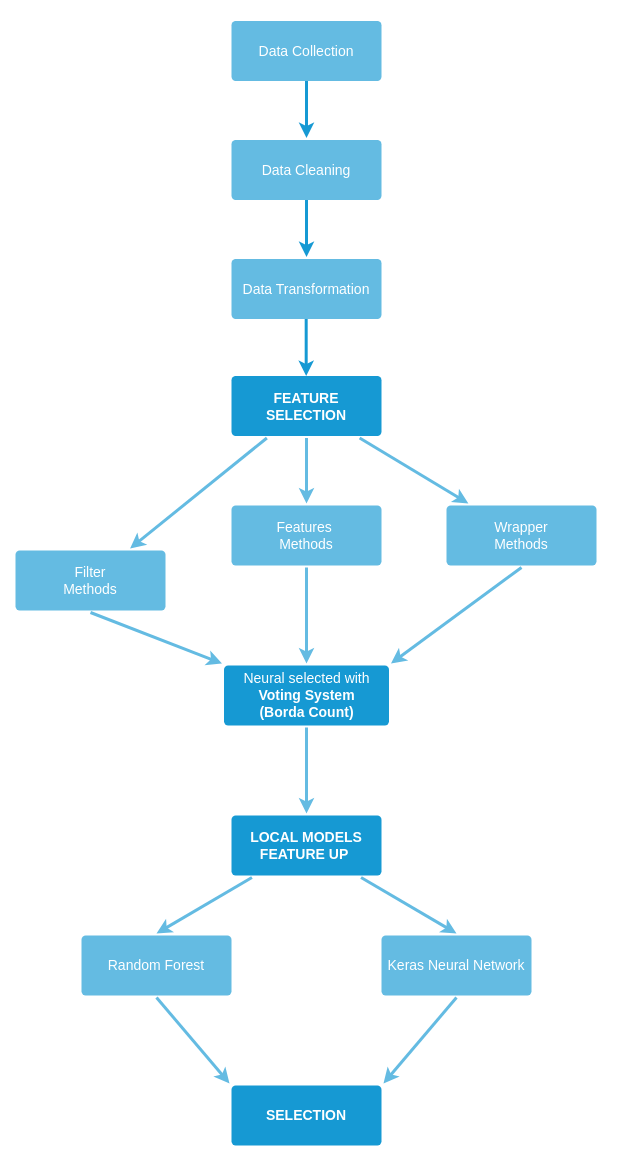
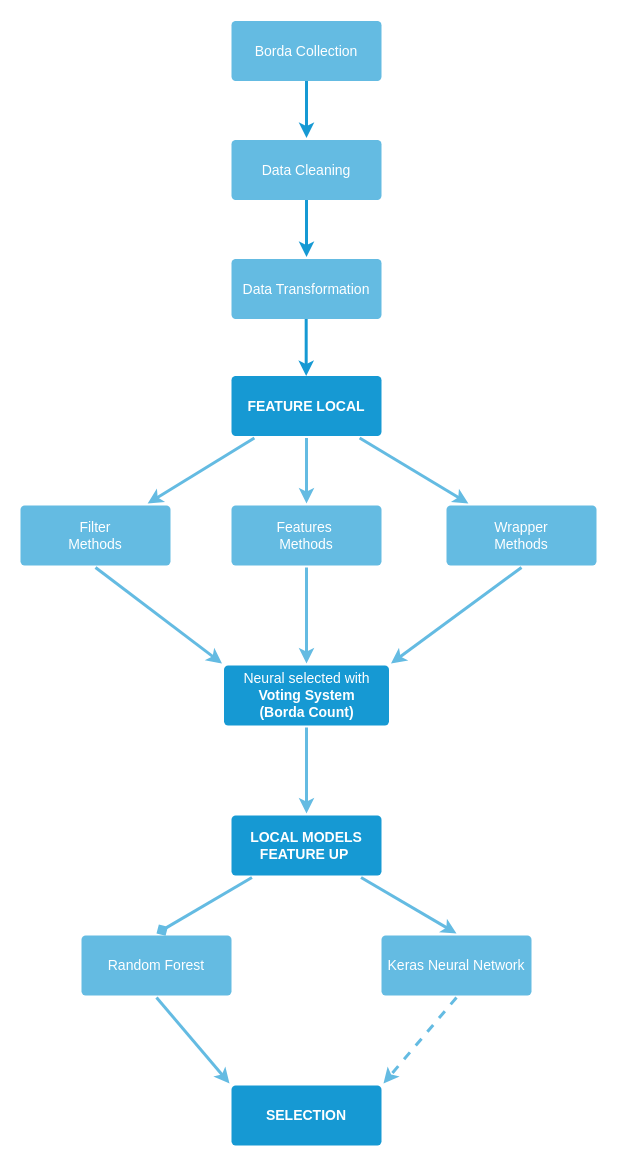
- <mxCell id="22" value="Data Collection" style="rounded=1;whiteSpace=wrap;html=1;shadow=0;labelBackgroundColor=none;strokeColor=none;strokeWidth=3;fillColor=#64BBE2;fontFamily=Helvetica;fontSize=14;fontColor=#FFFFFF;align=center;spacing=5;arcSize=7;perimeterSpacing=2;" parent="1" vertex="1"><mxGeometry x="231" y="20.5" width="150" height="60" as="geometry" /></mxCell>
+ <mxCell id="22" value="Borda Collection" style="rounded=1;whiteSpace=wrap;html=1;shadow=0;labelBackgroundColor=none;strokeColor=none;strokeWidth=3;fillColor=#64BBE2;fontFamily=Helvetica;fontSize=14;fontColor=#FFFFFF;align=center;spacing=5;arcSize=7;perimeterSpacing=2;" parent="1" vertex="1"><mxGeometry x="231" y="20.5" width="150" height="60" as="geometry" /></mxCell>
- <mxCell id="2" value="FEATURE SELECTION" style="rounded=1;whiteSpace=wrap;html=1;shadow=0;labelBackgroundColor=none;strokeColor=none;strokeWidth=3;fillColor=#1699D3;fontFamily=Helvetica;fontSize=14;fontColor=#FFFFFF;align=center;spacing=5;fontStyle=1;arcSize=7;perimeterSpacing=2;" parent="1" vertex="1"><mxGeometry x="231" y="375.5" width="150" height="60" as="geometry" /></mxCell>
+ <mxCell id="2" value="FEATURE LOCAL" style="rounded=1;whiteSpace=wrap;html=1;shadow=0;labelBackgroundColor=none;strokeColor=none;strokeWidth=3;fillColor=#1699D3;fontFamily=Helvetica;fontSize=14;fontColor=#FFFFFF;align=center;spacing=5;fontStyle=1;arcSize=7;perimeterSpacing=2;" parent="1" vertex="1"><mxGeometry x="231" y="375.5" width="150" height="60" as="geometry" /></mxCell>
- <mxCell id="7" value="Filter&lt;br&gt;Methods" style="rounded=1;whiteSpace=wrap;html=1;shadow=0;labelBackgroundColor=none;strokeColor=none;strokeWidth=3;fillColor=#64BBE2;fontFamily=Helvetica;fontSize=14;fontColor=#FFFFFF;align=center;spacing=5;arcSize=7;perimeterSpacing=2;" parent="1" vertex="1"><mxGeometry x="15" y="550" width="150" height="60" as="geometry" /></mxCell>
+ <mxCell id="7" value="Filter&lt;br&gt;Methods" style="rounded=1;whiteSpace=wrap;html=1;shadow=0;labelBackgroundColor=none;strokeColor=none;strokeWidth=3;fillColor=#64BBE2;fontFamily=Helvetica;fontSize=14;fontColor=#FFFFFF;align=center;spacing=5;arcSize=7;perimeterSpacing=2;" parent="1" vertex="1"><mxGeometry x="20" y="505" width="150" height="60" as="geometry" /></mxCell>
- <mxCell id="11" value="" style="edgeStyle=none;rounded=1;jumpStyle=none;html=1;shadow=0;labelBackgroundColor=none;startArrow=none;startFill=0;jettySize=auto;orthogonalLoop=1;strokeColor=#64BBE2;strokeWidth=3;fontFamily=Helvetica;fontSize=14;fontColor=#FFFFFF;spacing=5;fontStyle=1;fillColor=#b0e3e6;entryX=0.5;entryY=0;entryDx=0;entryDy=0;" parent="1" source="9" target="10" edge="1"><mxGeometry relative="1" as="geometry" /></mxCell>
+ <mxCell id="11" value="" style="edgeStyle=none;rounded=1;jumpStyle=none;html=1;shadow=0;labelBackgroundColor=none;startArrow=none;startFill=0;jettySize=auto;orthogonalLoop=1;strokeColor=#64BBE2;strokeWidth=3;fontFamily=Helvetica;fontSize=14;fontColor=#FFFFFF;spacing=5;fontStyle=1;fillColor=#b0e3e6;entryX=0.5;entryY=0;entryDx=0;entryDy=0;endArrow=diamond;" parent="1" source="9" target="10" edge="1"><mxGeometry relative="1" as="geometry" /></mxCell>
- <mxCell id="20" value="" style="edgeStyle=none;rounded=1;jumpStyle=none;html=1;shadow=0;labelBackgroundColor=none;startArrow=none;startFill=0;jettySize=auto;orthogonalLoop=1;strokeColor=#64BBE2;strokeWidth=3;fontFamily=Helvetica;fontSize=14;fontColor=#FFFFFF;spacing=5;fontStyle=1;fillColor=#b0e3e6;exitX=0.5;exitY=1;exitDx=0;exitDy=0;entryX=1;entryY=0;entryDx=0;entryDy=0;" parent="1" source="13" target="21" edge="1"><mxGeometry relative="1" as="geometry"><mxPoint x="455.38" y="1105" as="sourcePoint" /><mxPoint x="455.38" y="1173" as="targetPoint" /></mxGeometry></mxCell>
+ <mxCell id="20" value="" style="edgeStyle=none;rounded=1;jumpStyle=none;html=1;shadow=0;labelBackgroundColor=none;startArrow=none;startFill=0;jettySize=auto;orthogonalLoop=1;strokeColor=#64BBE2;strokeWidth=3;fontFamily=Helvetica;fontSize=14;fontColor=#FFFFFF;spacing=5;fontStyle=1;fillColor=#b0e3e6;exitX=0.5;exitY=1;exitDx=0;exitDy=0;entryX=1;entryY=0;entryDx=0;entryDy=0;dashed=1;" parent="1" source="13" target="21" edge="1"><mxGeometry relative="1" as="geometry"><mxPoint x="455.38" y="1105" as="sourcePoint" /><mxPoint x="455.38" y="1173" as="targetPoint" /></mxGeometry></mxCell>
